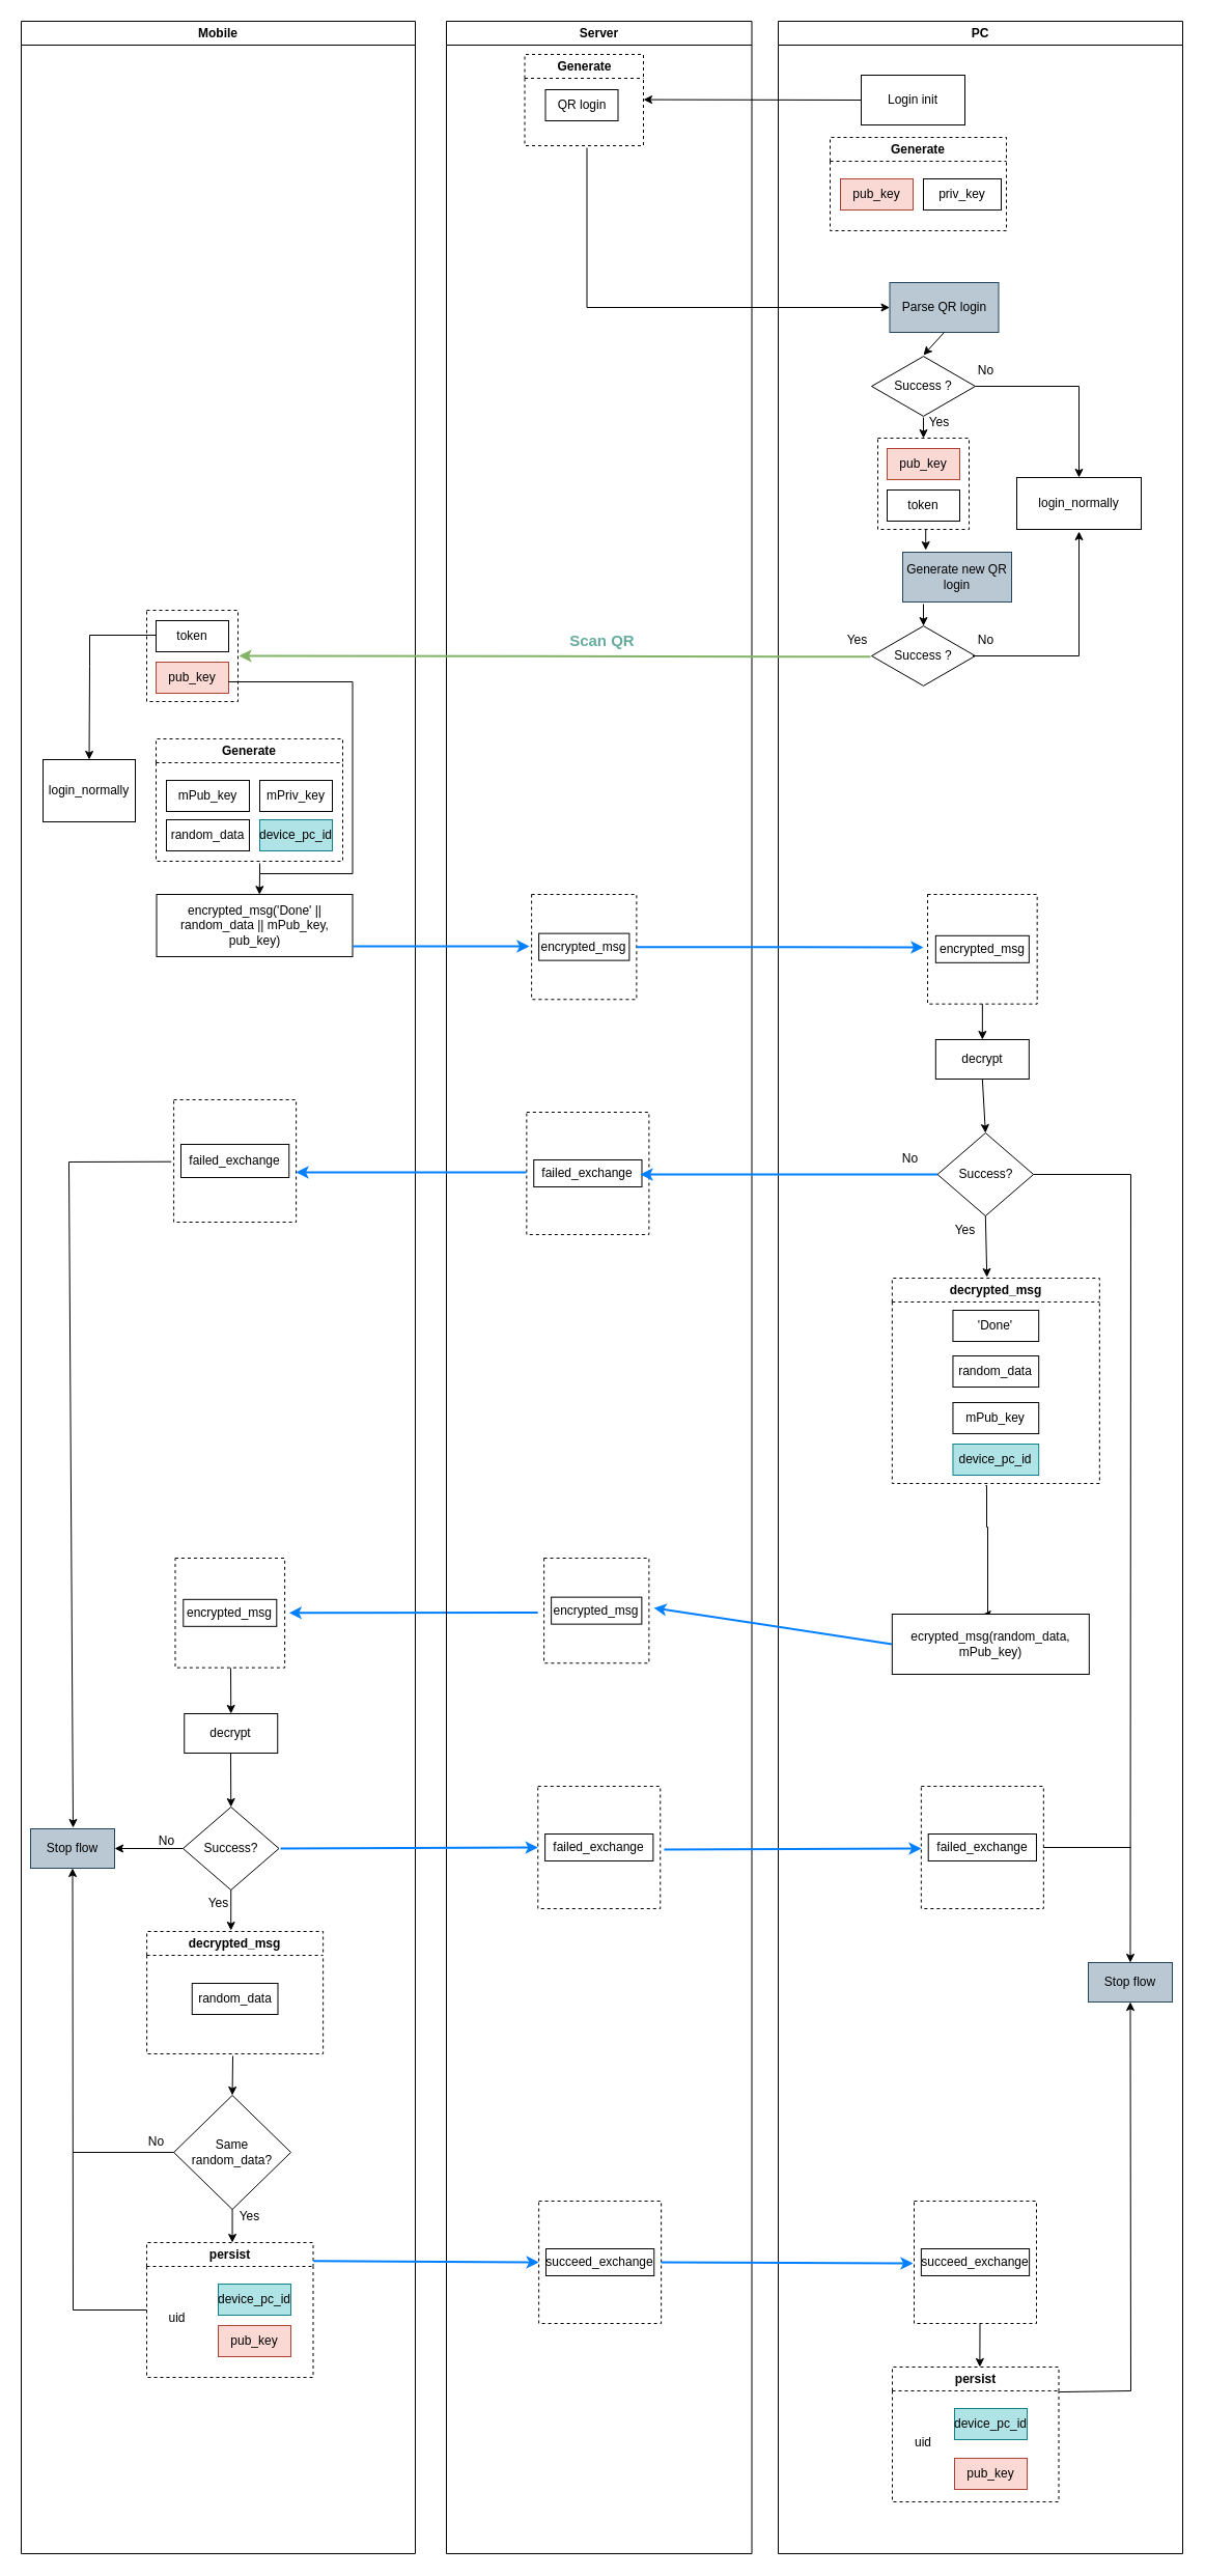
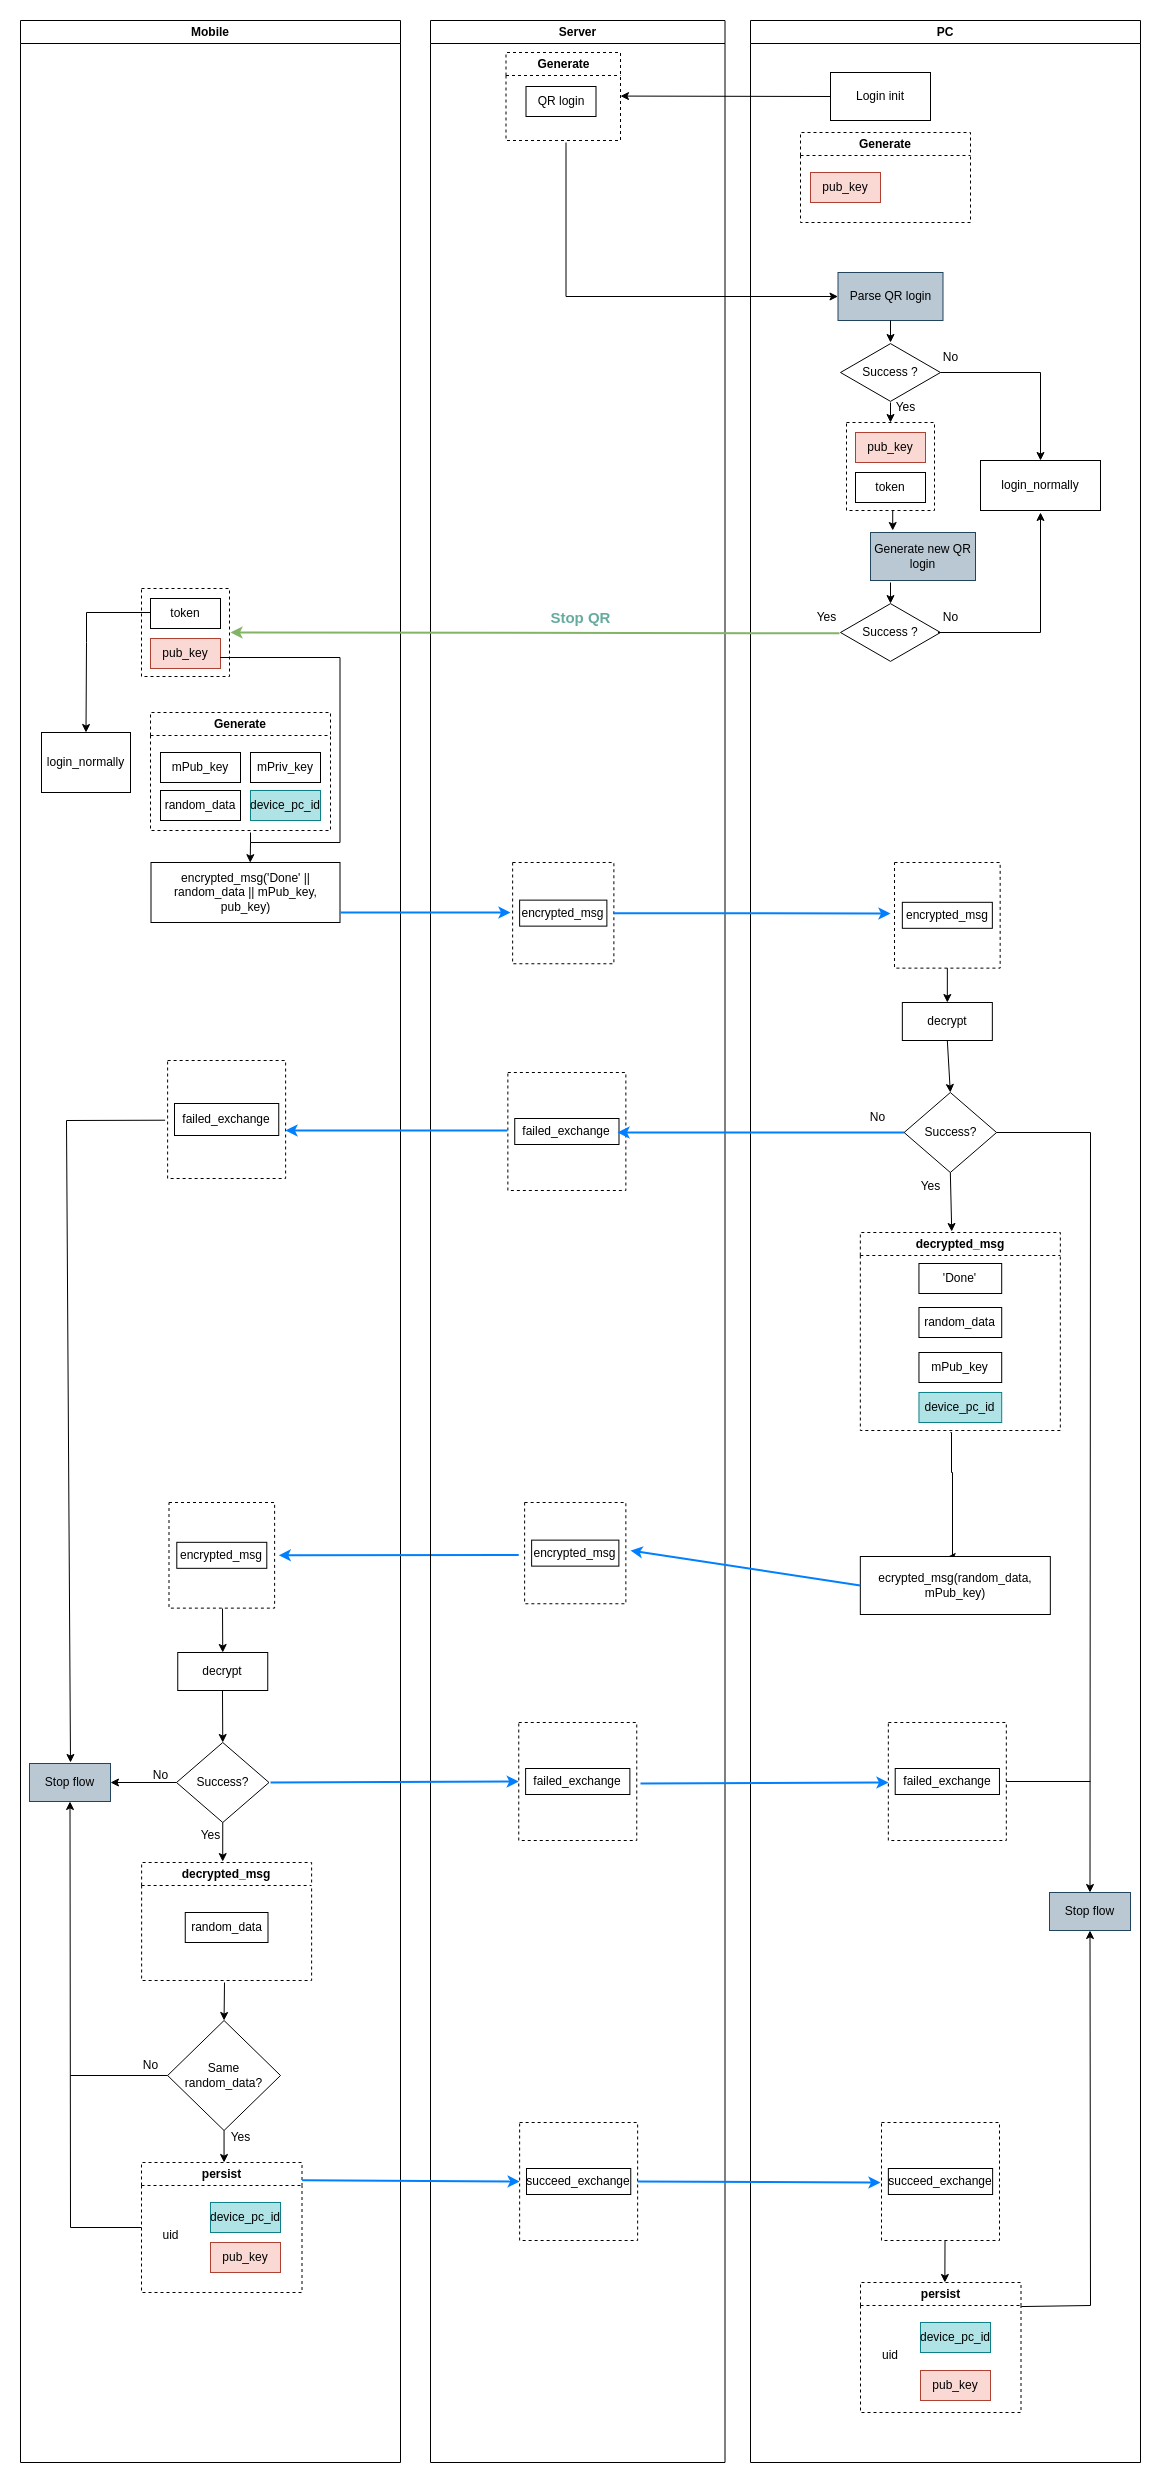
- <mxCell id="60" value="priv_key" style="rounded=0;whiteSpace=wrap;html=1;" parent="58" vertex="1"><mxGeometry x="90" y="40" width="75" height="30" as="geometry" /></mxCell>
- <mxCell id="61" value="Parse QR login" style="rounded=0;whiteSpace=wrap;html=1;fillColor=#bac8d3;strokeColor=#23445d;" parent="56" vertex="1"><mxGeometry x="107.5" y="252" width="105" height="48" as="geometry" /></mxCell>
+ <mxCell id="61" value="Parse QR login" style="rounded=0;whiteSpace=wrap;html=1;fillColor=#bac8d3;strokeColor=#23445d;" parent="56" vertex="1"><mxGeometry x="87.5" y="252" width="105" height="48" as="geometry" /></mxCell>
- <mxCell id="45" value="Scan QR&amp;nbsp;" style="text;html=1;strokeColor=none;fillColor=none;align=center;verticalAlign=middle;whiteSpace=wrap;rounded=0;fontSize=15;fontStyle=1;fontColor=#67AB9F;" parent="40" vertex="1"><mxGeometry x="115" y="582" width="75" height="30" as="geometry" /></mxCell>
+ <mxCell id="45" value="Stop QR&amp;nbsp;" style="text;html=1;strokeColor=none;fillColor=none;align=center;verticalAlign=middle;whiteSpace=wrap;rounded=0;fontSize=15;fontStyle=1;fontColor=#67AB9F;" parent="40" vertex="1"><mxGeometry x="115" y="582" width="75" height="30" as="geometry" /></mxCell>
